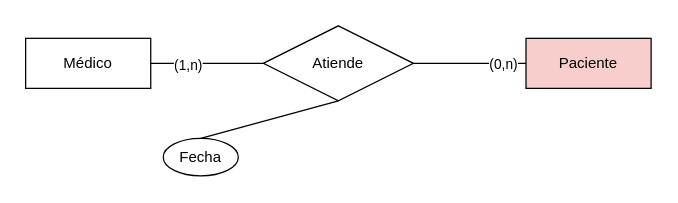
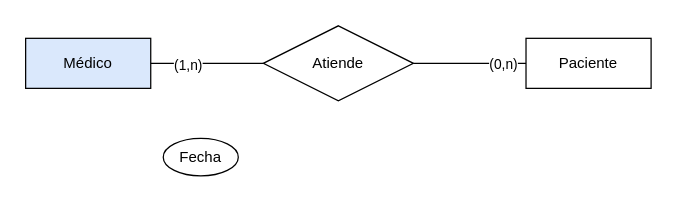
- <mxCell id="2" value="Médico" style="whiteSpace=wrap;html=1;align=center;" vertex="1" parent="1"><mxGeometry y="30" width="100" height="40" as="geometry" x="20" /></mxCell>
+ <mxCell id="2" value="Médico" style="whiteSpace=wrap;html=1;align=center;fillColor=#dae8fc;" vertex="1" parent="1"><mxGeometry y="30" width="100" height="40" as="geometry" x="20" /></mxCell>
- <mxCell id="3" value="Paciente" style="whiteSpace=wrap;html=1;align=center;fillColor=#f8cecc;" vertex="1" parent="1"><mxGeometry x="420" y="30" width="100" height="40" as="geometry" /></mxCell>
+ <mxCell id="3" value="Paciente" style="whiteSpace=wrap;html=1;align=center;" vertex="1" parent="1"><mxGeometry x="420" y="30" width="100" height="40" as="geometry" /></mxCell>
- <mxCell id="10" value="" style="endArrow=none;html=1;rounded=0;entryX=0.5;entryY=1;entryDx=0;entryDy=0;exitX=0.5;exitY=0;exitDx=0;exitDy=0;" edge="1" parent="1" source="9" target="4"><mxGeometry relative="1" as="geometry"><mxPoint x="150" y="140" as="sourcePoint" /><mxPoint x="310" y="140" as="targetPoint" /></mxGeometry></mxCell>
